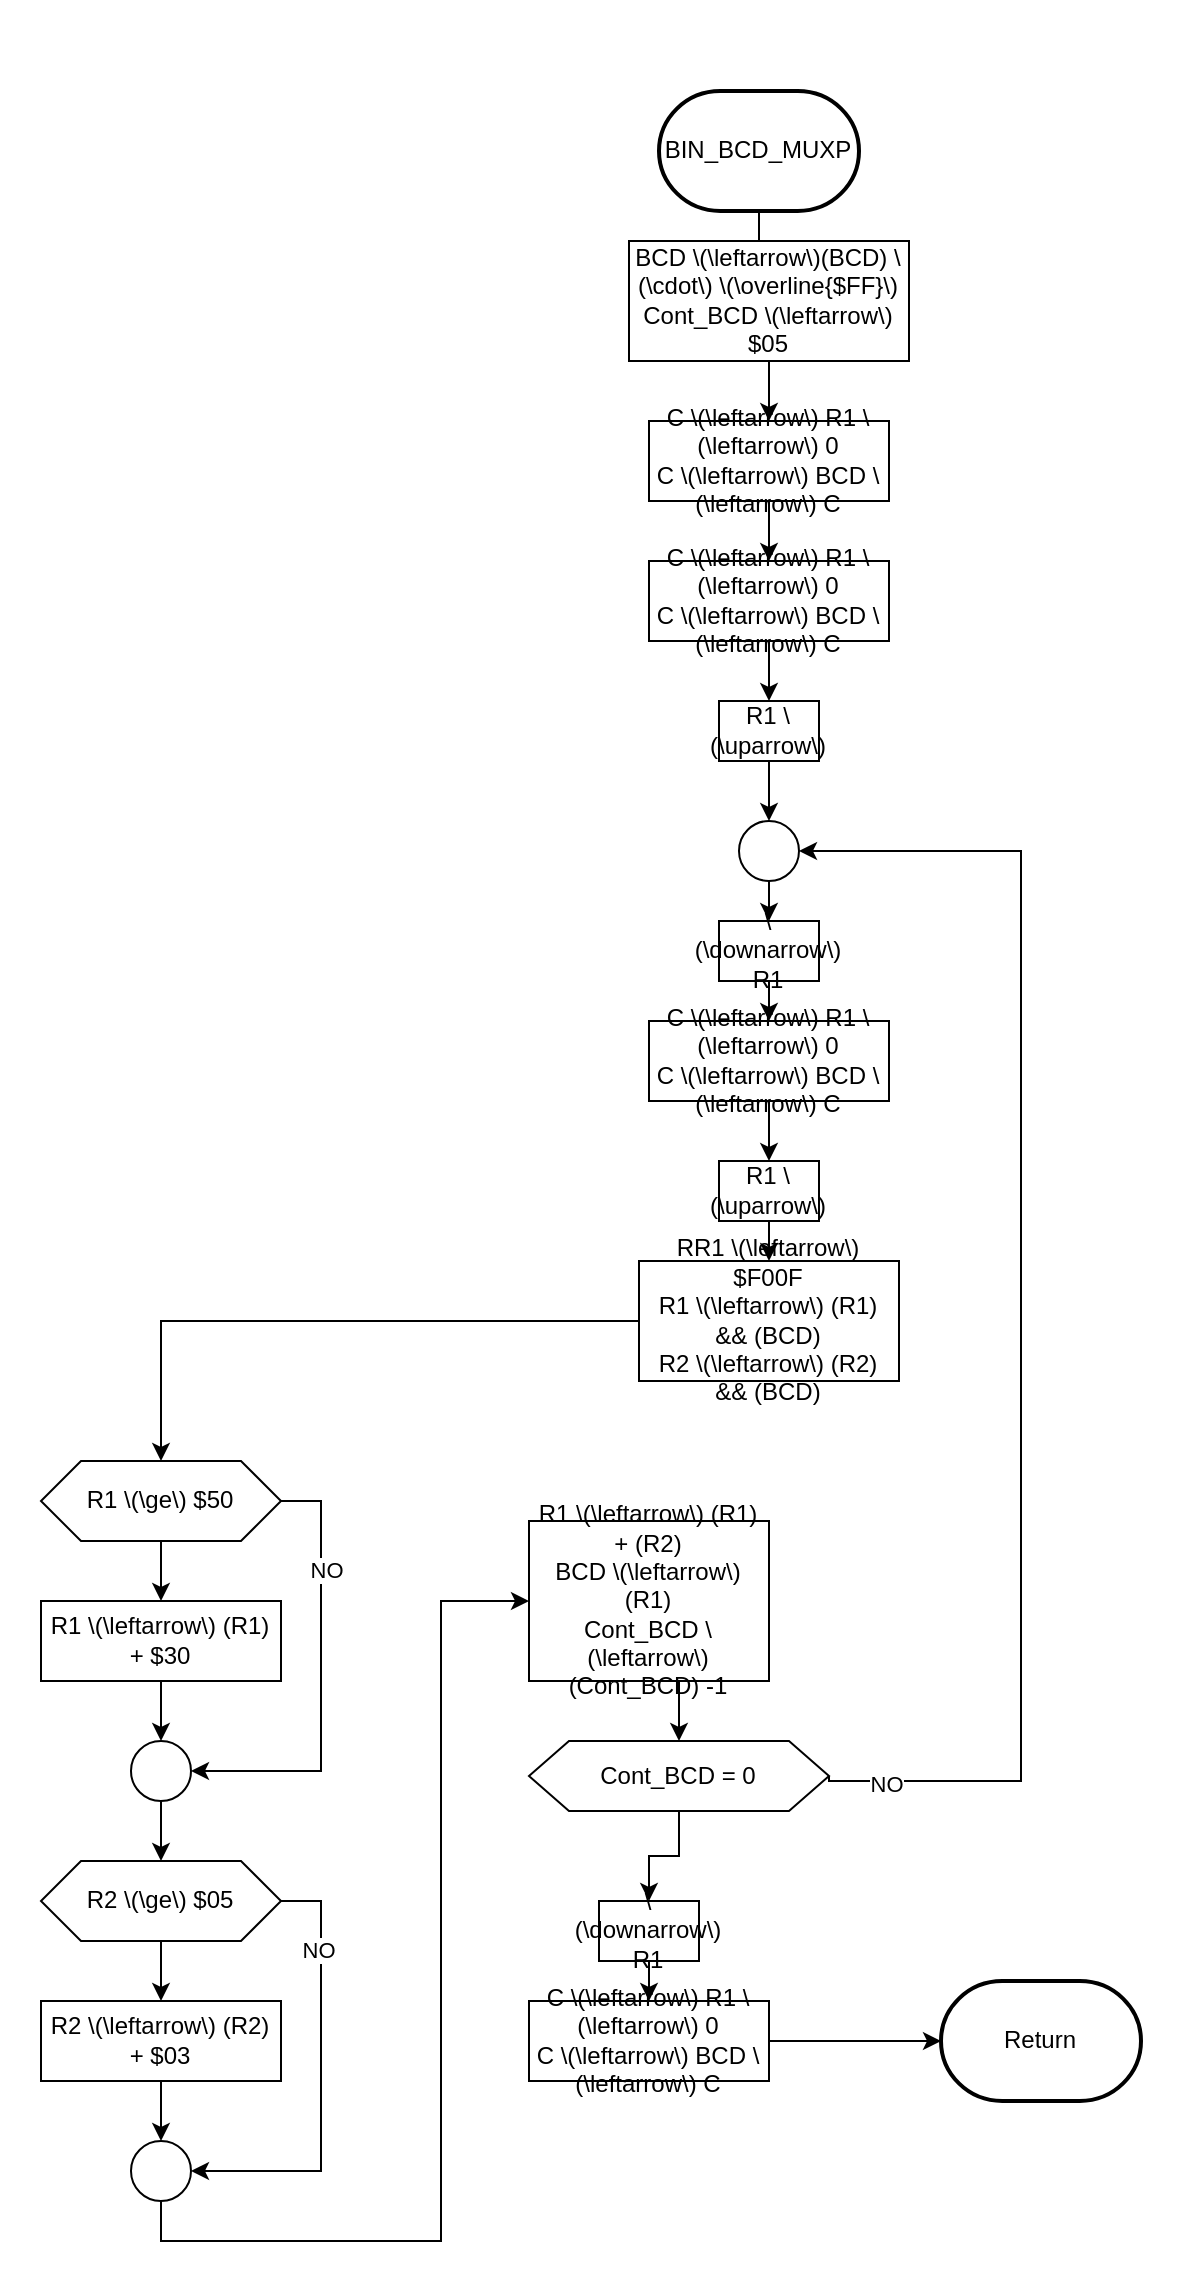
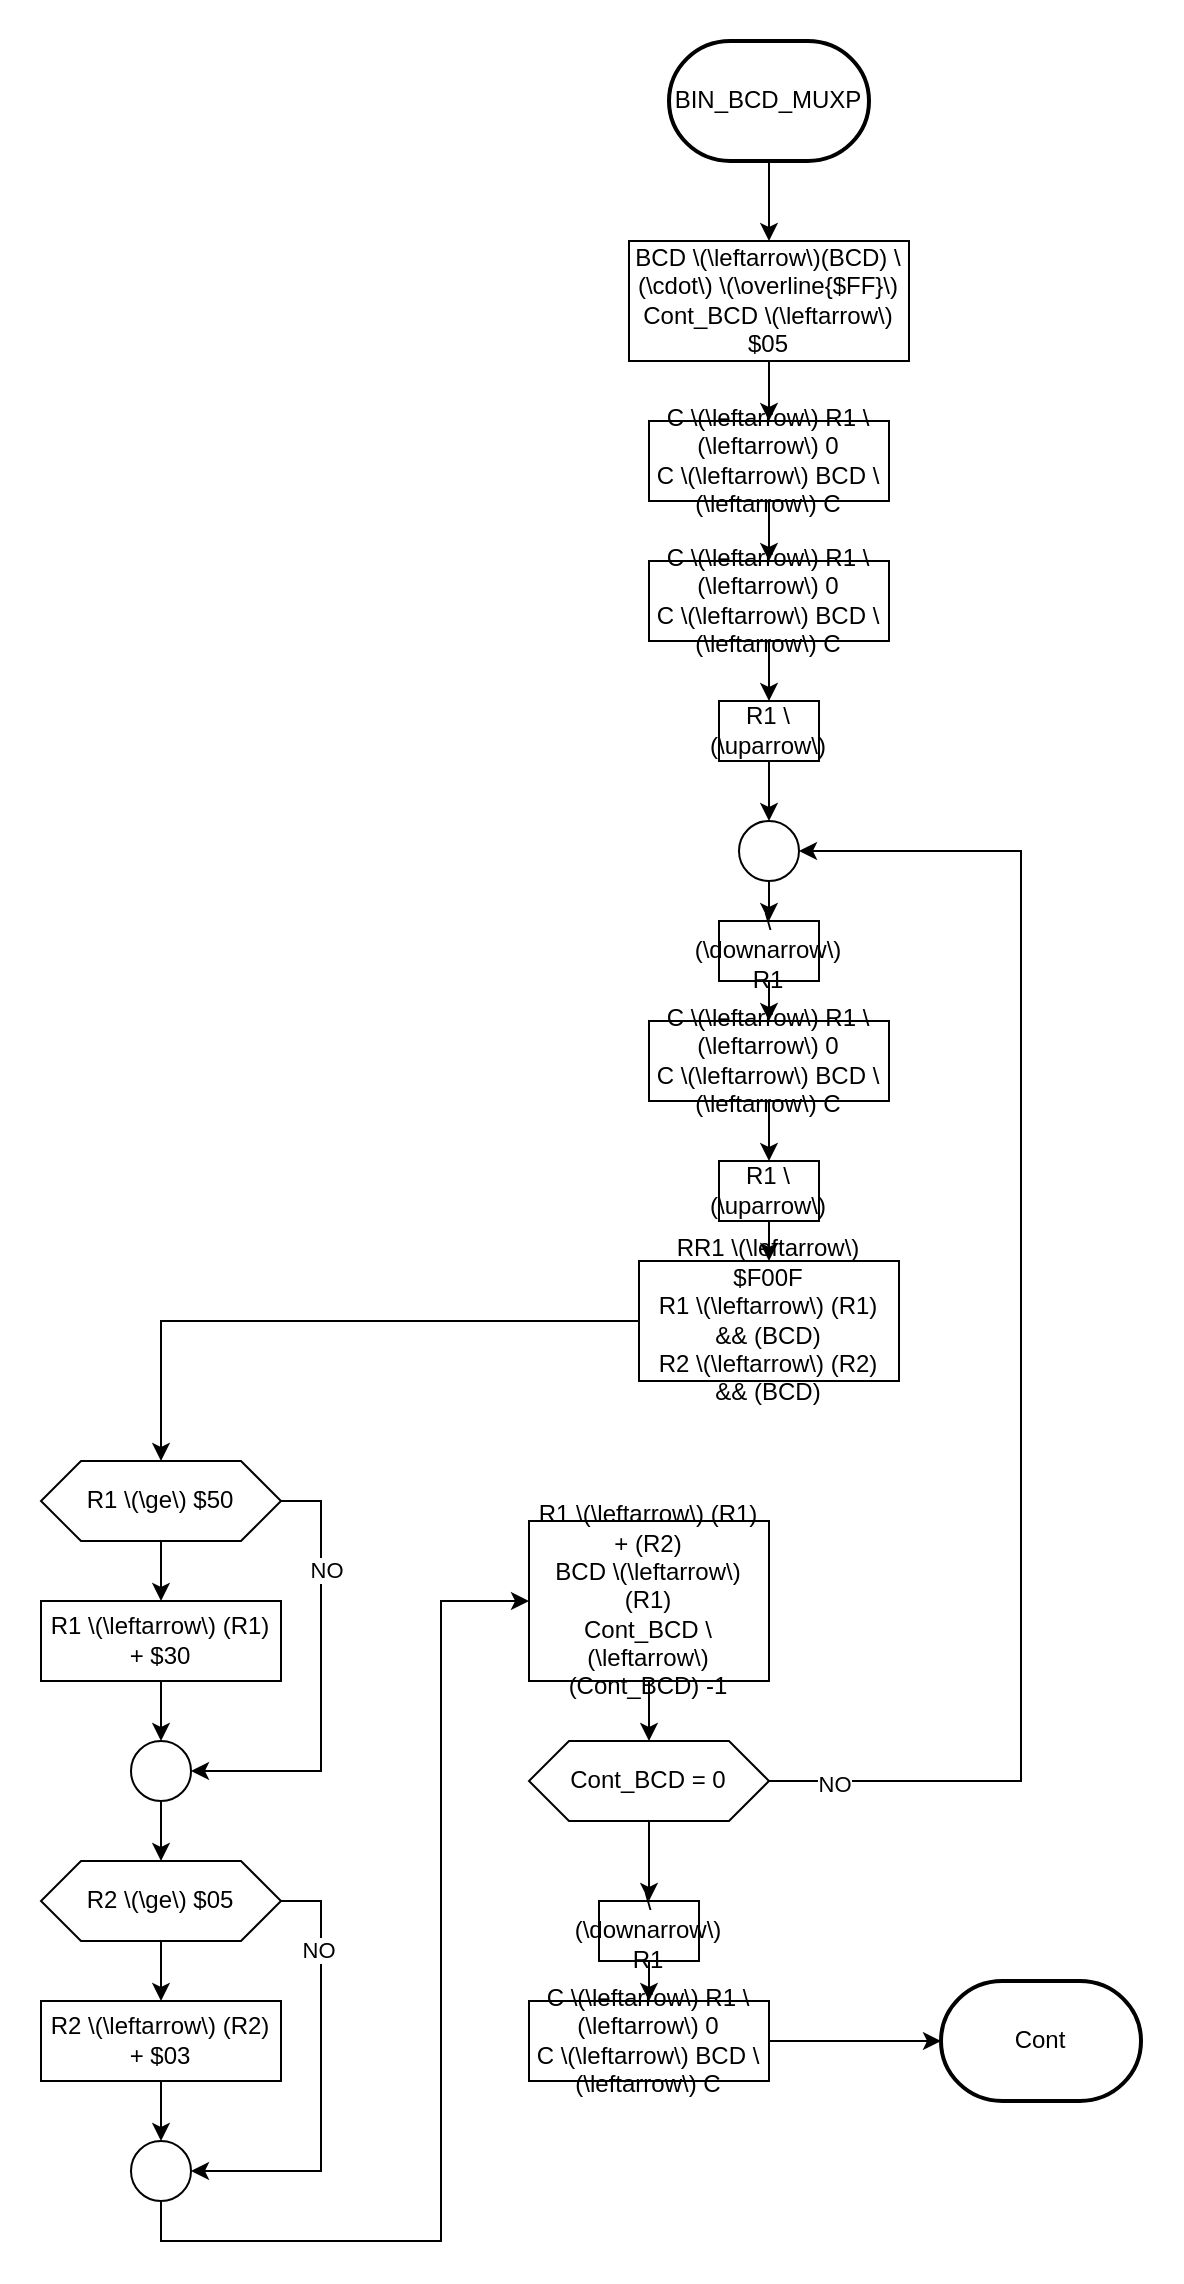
- <mxCell id="3" value="BIN_BCD_MUXP" style="strokeWidth=2;html=1;shape=mxgraph.flowchart.terminator;whiteSpace=wrap;" vertex="1" parent="1"><mxGeometry x="329" y="45" width="100" height="60" as="geometry" /></mxCell>
+ <mxCell id="3" value="BIN_BCD_MUXP" style="strokeWidth=2;html=1;shape=mxgraph.flowchart.terminator;whiteSpace=wrap;" vertex="1" parent="1"><mxGeometry x="334" y="20" width="100" height="60" as="geometry" /></mxCell>
- <mxCell id="43" value="Cont_BCD = 0" style="shape=hexagon;perimeter=hexagonPerimeter2;whiteSpace=wrap;html=1;fixedSize=1;" vertex="1" parent="1"><mxGeometry x="264" y="870" width="150" height="35" as="geometry" /></mxCell>
+ <mxCell id="43" value="Cont_BCD = 0" style="shape=hexagon;perimeter=hexagonPerimeter2;whiteSpace=wrap;html=1;fixedSize=1;" vertex="1" parent="1"><mxGeometry x="264" y="870" width="120" height="40" as="geometry" /></mxCell>
- <mxCell id="48" value="Return" style="strokeWidth=2;html=1;shape=mxgraph.flowchart.terminator;whiteSpace=wrap;" vertex="1" parent="1"><mxGeometry x="470" y="990" width="100" height="60" as="geometry" /></mxCell>
+ <mxCell id="48" value="Cont" style="strokeWidth=2;html=1;shape=mxgraph.flowchart.terminator;whiteSpace=wrap;" vertex="1" parent="1"><mxGeometry x="470" y="990" width="100" height="60" as="geometry" /></mxCell>
